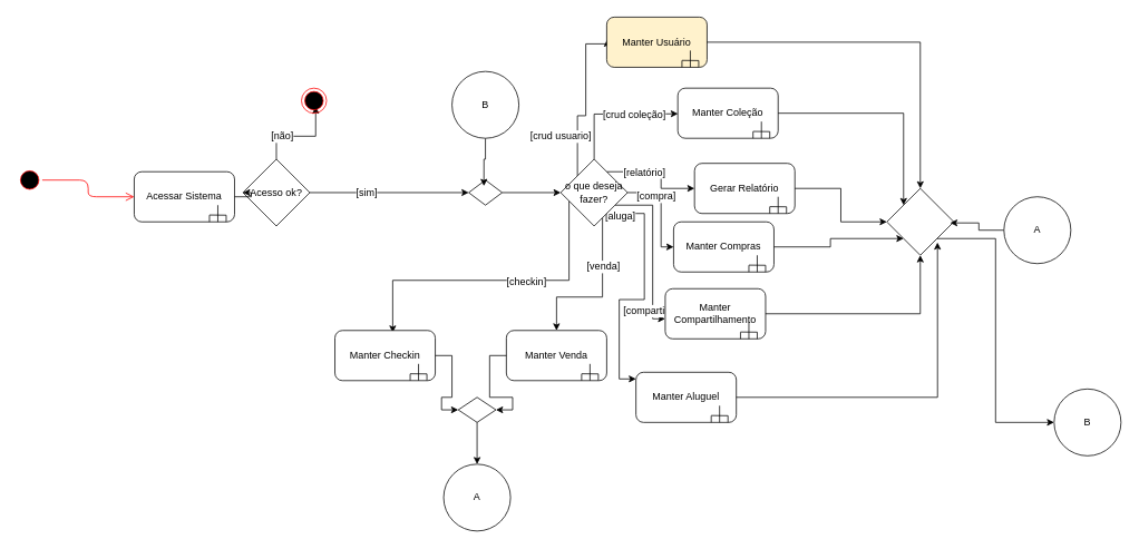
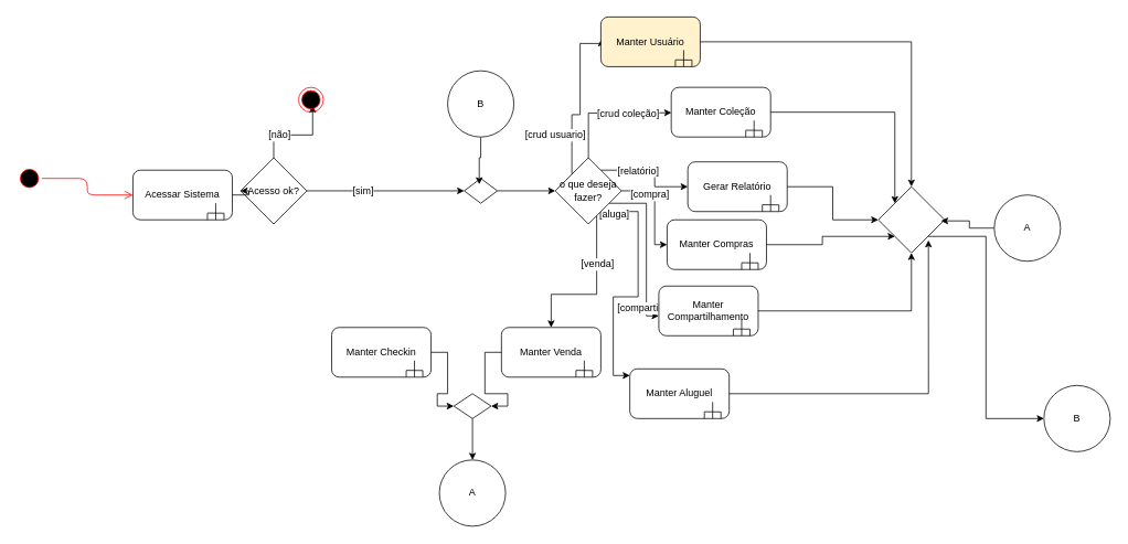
- <mxCell id="21" style="edgeStyle=orthogonalEdgeStyle;rounded=0;orthogonalLoop=1;jettySize=auto;html=1;entryX=0.576;entryY=0.043;entryDx=0;entryDy=0;entryPerimeter=0;" edge="1" parent="1" source="31" target="39"><mxGeometry relative="1" as="geometry"><Array as="points"><mxPoint x="680" y="335" /><mxPoint x="469" y="335" /></Array></mxGeometry></mxCell>
- <mxCell id="22" value="[checkin]" style="text;html=1;resizable=0;points=[];align=center;verticalAlign=middle;labelBackgroundColor=#ffffff;" vertex="1" connectable="0" parent="21"><mxGeometry x="-0.483" y="-53" relative="1" as="geometry"><mxPoint x="-52" y="54" as="offset" /></mxGeometry></mxCell>
